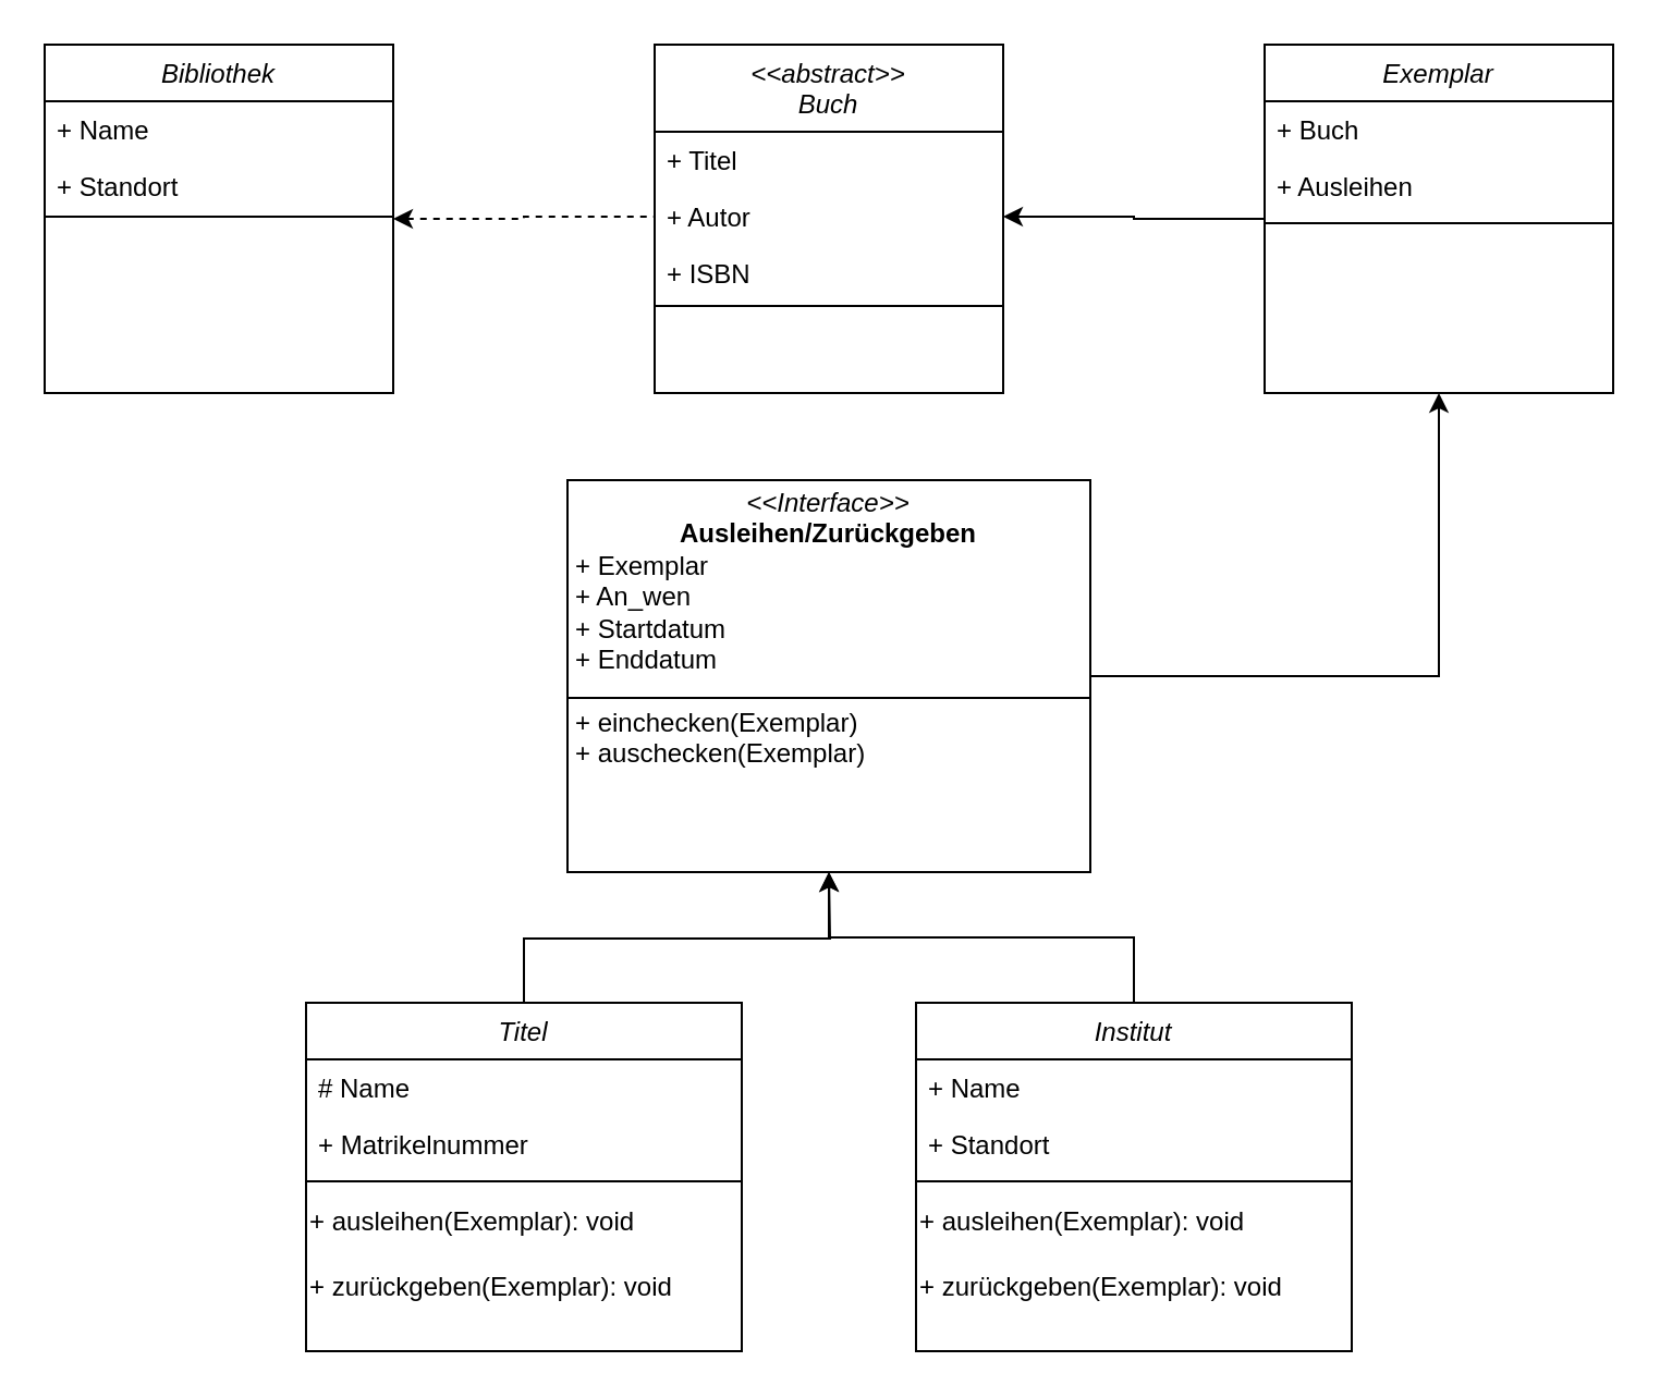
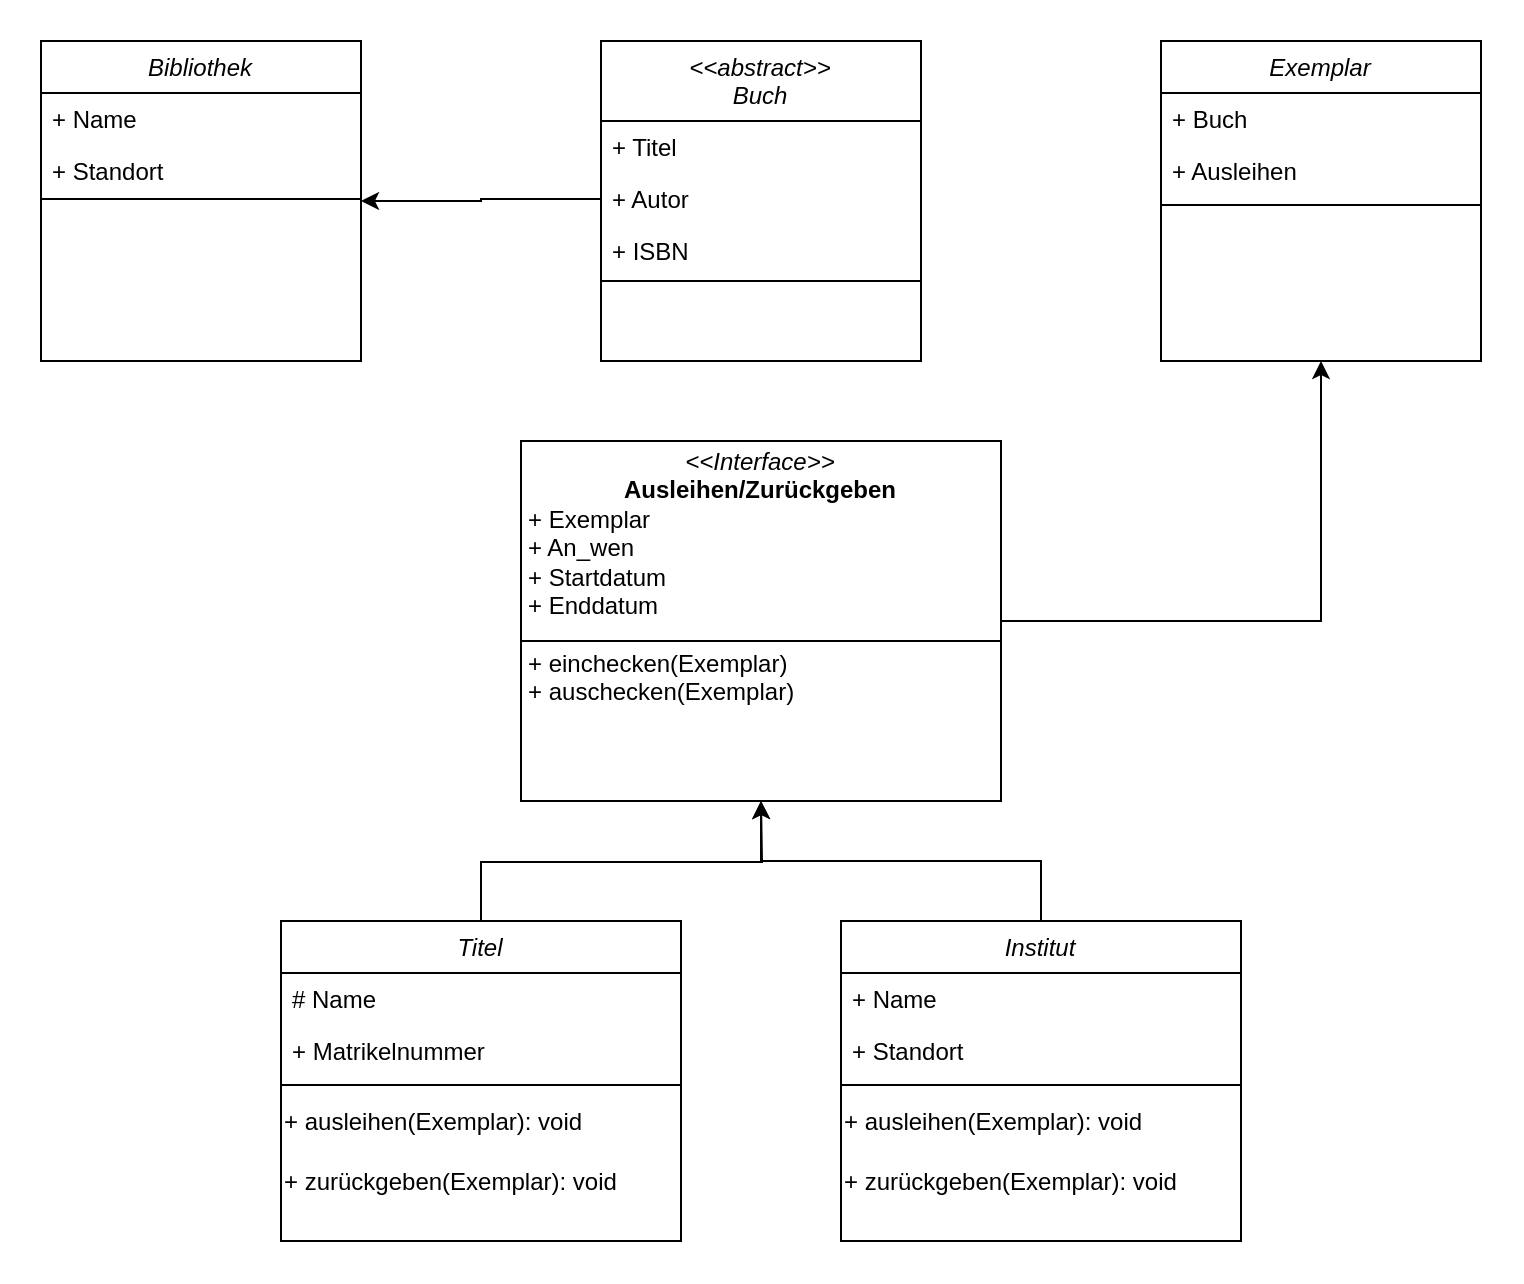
- <mxCell id="32" style="edgeStyle=orthogonalEdgeStyle;rounded=0;orthogonalLoop=1;jettySize=auto;html=1;entryX=0;entryY=0.5;entryDx=0;entryDy=0;startArrow=classic;startFill=1;endArrow=none;endFill=0;dashed=1;" parent="1" source="2" target="8" edge="1"><mxGeometry relative="1" as="geometry" /></mxCell>
+ <mxCell id="32" style="edgeStyle=orthogonalEdgeStyle;rounded=0;orthogonalLoop=1;jettySize=auto;html=1;entryX=0;entryY=0.5;entryDx=0;entryDy=0;startArrow=classic;startFill=1;endArrow=none;endFill=0;" parent="1" source="2" target="8" edge="1"><mxGeometry relative="1" as="geometry" /></mxCell>
- <mxCell id="10" style="edgeStyle=orthogonalEdgeStyle;rounded=0;orthogonalLoop=1;jettySize=auto;html=1;entryX=1;entryY=0.5;entryDx=0;entryDy=0;" parent="1" source="11" target="8" edge="1"><mxGeometry relative="1" as="geometry" /></mxCell>
